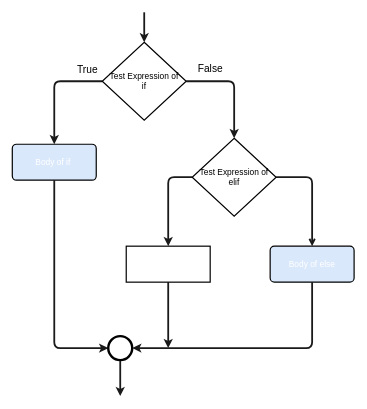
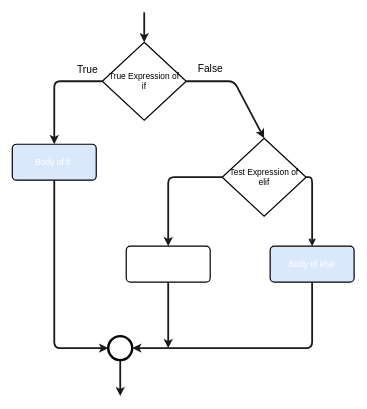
- <mxCell id="5" value="&lt;span style=&quot;font-size: 14px&quot;&gt;Test Expression of &lt;br&gt;if&lt;/span&gt;" style="strokeWidth=2;html=1;shape=mxgraph.flowchart.decision;whiteSpace=wrap;" vertex="1" parent="1"><mxGeometry x="170" y="70" width="140" height="130" as="geometry" /></mxCell>
+ <mxCell id="5" value="&lt;span style=&quot;font-size: 14px&quot;&gt;True Expression of &lt;br&gt;if&lt;/span&gt;" style="strokeWidth=2;html=1;shape=mxgraph.flowchart.decision;whiteSpace=wrap;" vertex="1" parent="1"><mxGeometry x="170" y="70" width="140" height="130" as="geometry" /></mxCell>
- <mxCell id="16" value="&lt;span style=&quot;font-size: 14px&quot;&gt;Test Expression of &lt;br&gt;elif&lt;br&gt;&lt;/span&gt;" style="strokeWidth=2;html=1;shape=mxgraph.flowchart.decision;whiteSpace=wrap;" vertex="1" parent="1"><mxGeometry x="320" y="230" width="140" height="130" as="geometry" /></mxCell>
+ <mxCell id="16" value="&lt;span style=&quot;font-size: 14px&quot;&gt;Test Expression of &lt;br&gt;elif&lt;br&gt;&lt;/span&gt;" style="strokeWidth=2;html=1;shape=mxgraph.flowchart.decision;whiteSpace=wrap;" vertex="1" parent="1"><mxGeometry x="370" y="230" width="140" height="130" as="geometry" /></mxCell>
- <mxCell id="13" value="Body of elif&amp;nbsp;" style="whiteSpace=wrap;html=1;absoluteArcSize=1;arcSize=14;strokeWidth=2;fontSize=14;fontColor=#FFFFFF;rounded=0;" vertex="1" parent="1"><mxGeometry x="210" y="410" width="140" height="60" as="geometry" /></mxCell>
+ <mxCell id="13" value="Body of elif&amp;nbsp;" style="rounded=1;whiteSpace=wrap;html=1;absoluteArcSize=1;arcSize=14;strokeWidth=2;fontSize=14;fontColor=#FFFFFF;" vertex="1" parent="1"><mxGeometry x="210" y="410" width="140" height="60" as="geometry" /></mxCell>
